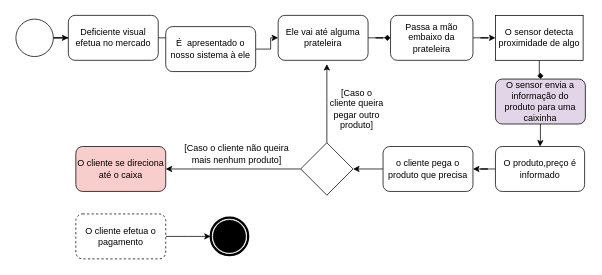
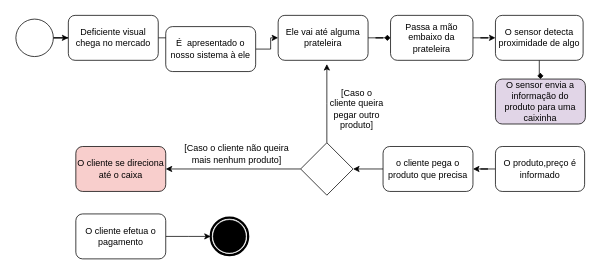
- <mxCell id="5" value="Deficiente visual efetua no mercado" style="rounded=1;whiteSpace=wrap;html=1;" parent="1" vertex="1"><mxGeometry x="90" y="20" width="120" height="60" as="geometry" /></mxCell>
+ <mxCell id="5" value="Deficiente visual chega no mercado" style="rounded=1;whiteSpace=wrap;html=1;" parent="1" vertex="1"><mxGeometry x="90" y="20" width="120" height="60" as="geometry" /></mxCell>
- <mxCell id="13" value="O sensor detecta proximidade de algo" style="whiteSpace=wrap;html=1;rounded=0;" parent="1" vertex="1"><mxGeometry x="660" y="20" width="117" height="60" as="geometry" /></mxCell>
+ <mxCell id="13" value="O sensor detecta proximidade de algo" style="rounded=1;whiteSpace=wrap;html=1;" parent="1" vertex="1"><mxGeometry x="660" y="20" width="117" height="60" as="geometry" /></mxCell>
- <mxCell id="14" value="" style="edgeStyle=orthogonalEdgeStyle;rounded=0;orthogonalLoop=1;jettySize=auto;html=1;" parent="1" source="15" target="17" edge="1"><mxGeometry relative="1" as="geometry" /></mxCell>
- <mxCell id="27" value="O cliente efetua o pagamento" style="rounded=1;whiteSpace=wrap;html=1;dashed=1;" parent="1" vertex="1"><mxGeometry x="100" y="285" width="120" height="60" as="geometry" /></mxCell>
+ <mxCell id="27" value="O cliente efetua o pagamento" style="rounded=1;whiteSpace=wrap;html=1;" parent="1" vertex="1"><mxGeometry x="100" y="285" width="120" height="60" as="geometry" /></mxCell>
